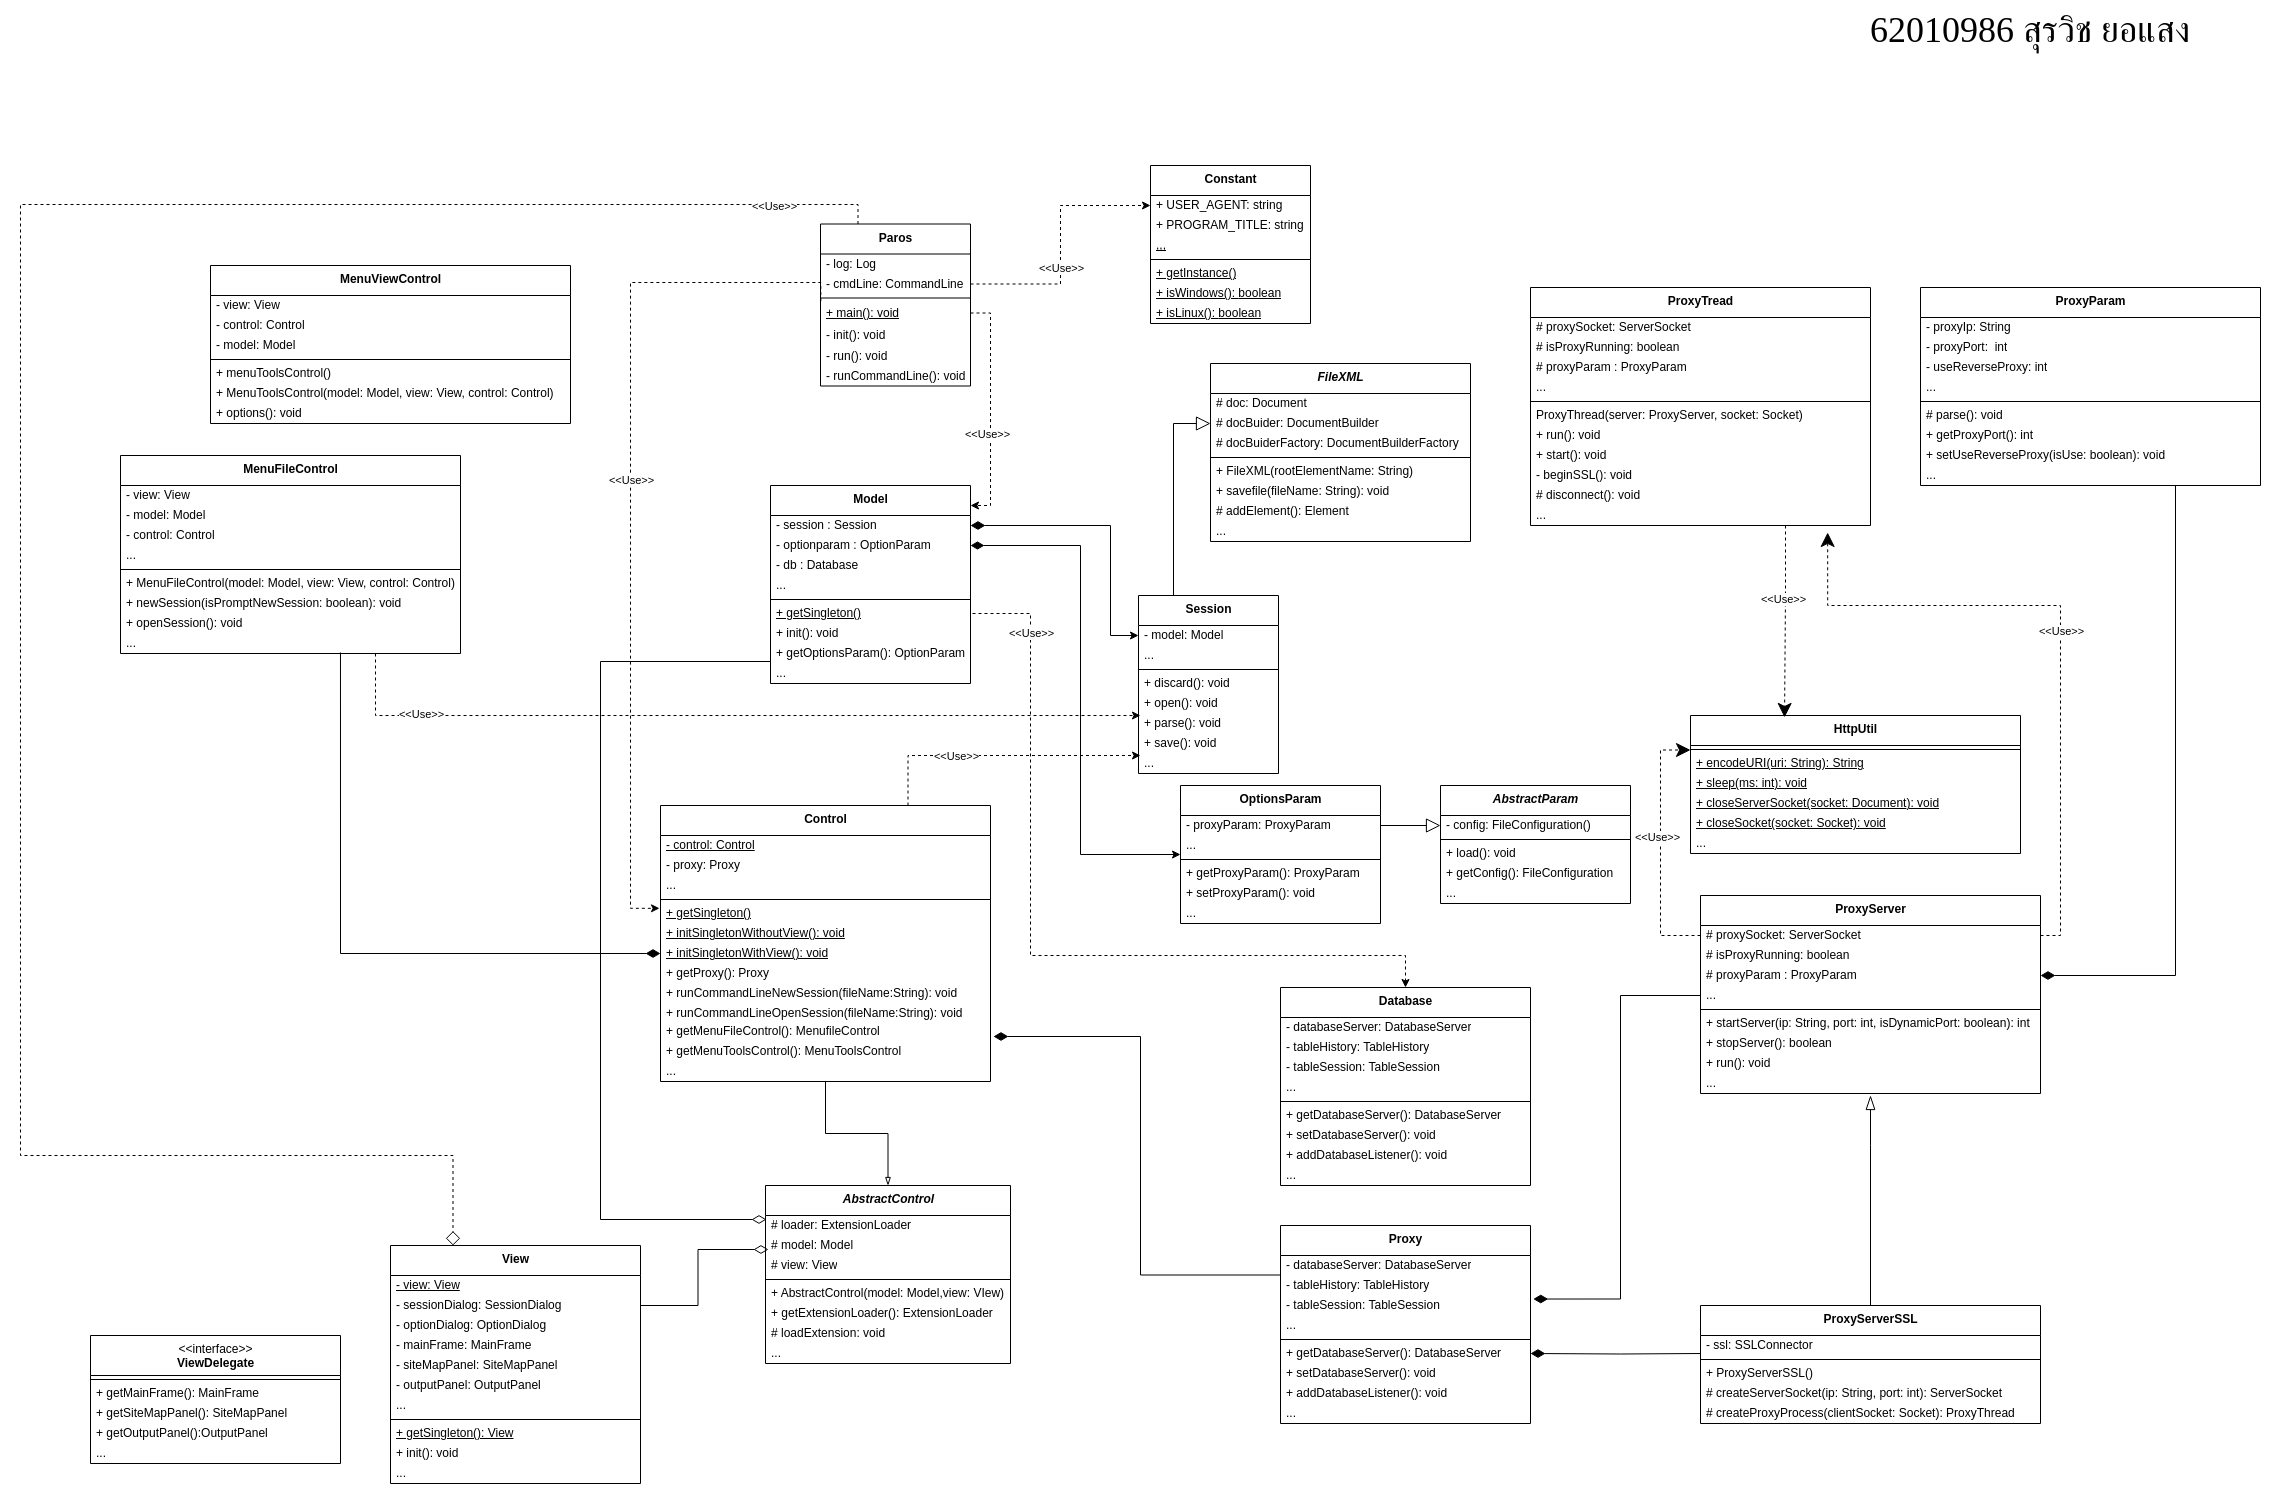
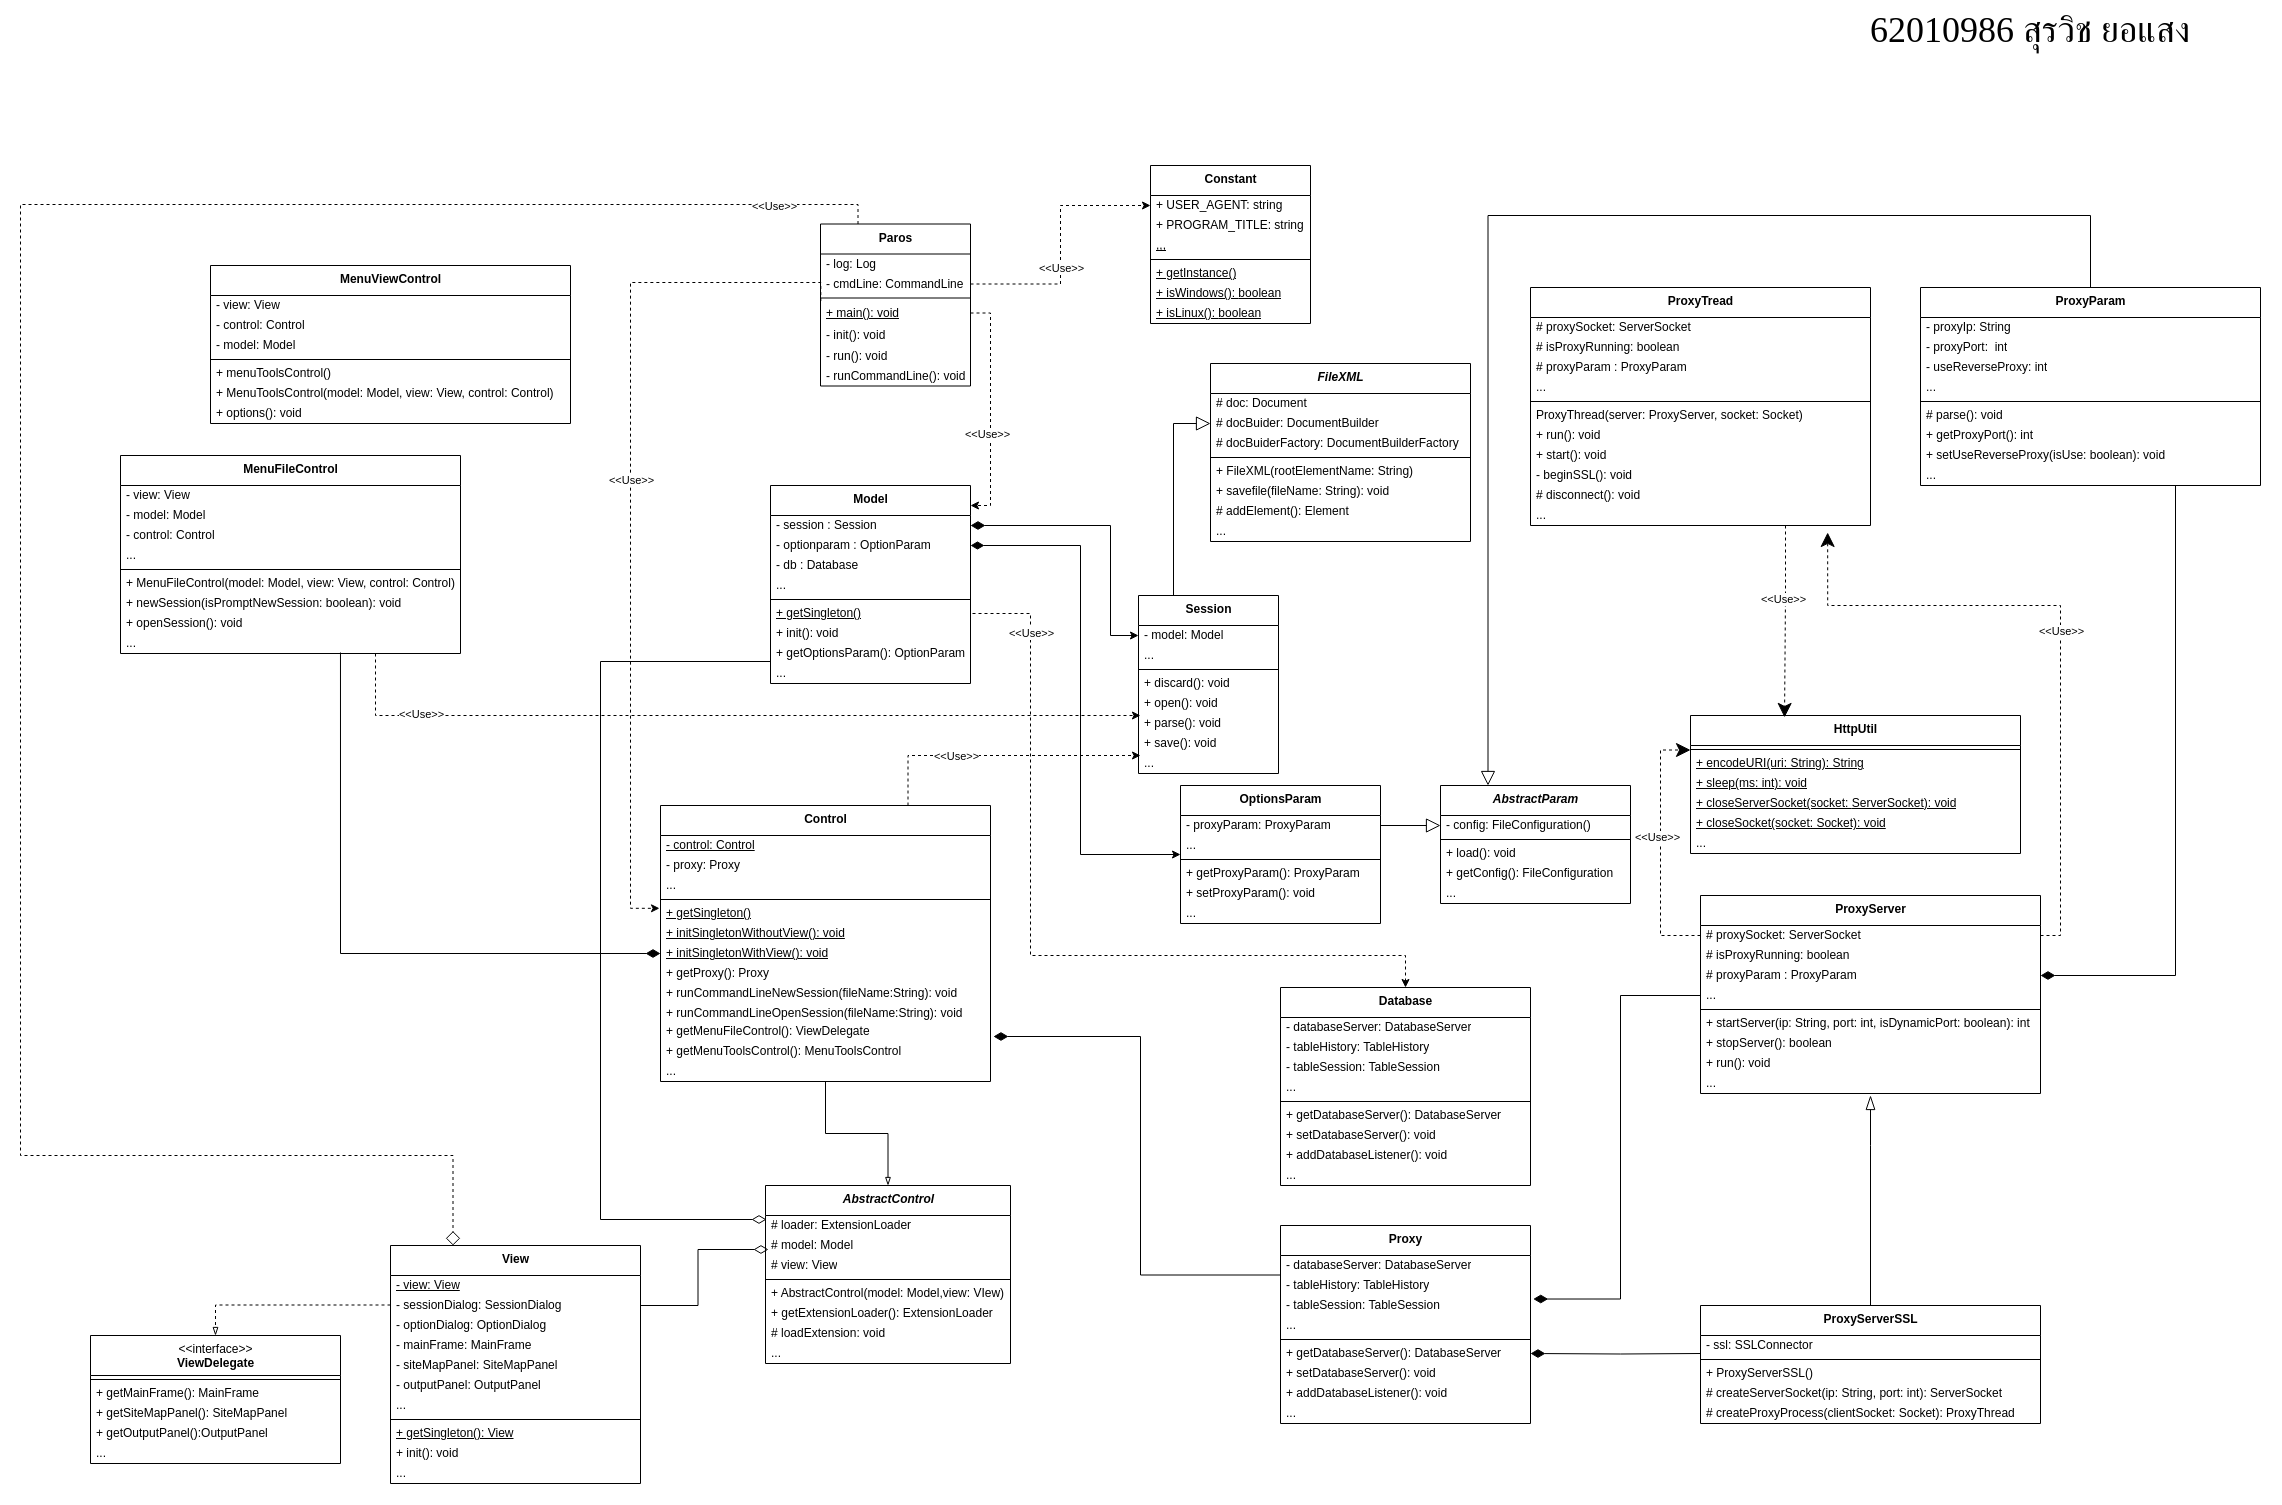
+ <mxCell id="190" style="edgeStyle=orthogonalEdgeStyle;rounded=0;orthogonalLoop=1;jettySize=auto;html=1;exitX=0.5;exitY=0;exitDx=0;exitDy=0;entryX=0.25;entryY=0;entryDx=0;entryDy=0;startArrow=none;startFill=0;endArrow=block;endFill=0;startSize=12;endSize=12;" edge="1" parent="1" source="192" target="92"><mxGeometry relative="1" as="geometry"><Array as="points"><mxPoint x="2090" y="215" /><mxPoint x="1488" y="215" /></Array></mxGeometry></mxCell>
- <mxCell id="185" value="&lt;u&gt;+ closeServerSocket(socket:&amp;nbsp;&lt;/u&gt;&lt;u&gt;Document&lt;/u&gt;&lt;u&gt;): void&lt;/u&gt;" style="text;html=1;strokeColor=none;fillColor=none;align=left;verticalAlign=middle;spacingLeft=4;spacingRight=4;overflow=hidden;rotatable=0;points=[[0,0.5],[1,0.5]];portConstraint=eastwest;" vertex="1" parent="181"><mxGeometry y="78" width="330" height="20" as="geometry" /></mxCell>
+ <mxCell id="185" value="&lt;u&gt;+ closeServerSocket(socket:&amp;nbsp;&lt;/u&gt;&lt;u&gt;ServerSocket&lt;/u&gt;&lt;u&gt;): void&lt;/u&gt;" style="text;html=1;strokeColor=none;fillColor=none;align=left;verticalAlign=middle;spacingLeft=4;spacingRight=4;overflow=hidden;rotatable=0;points=[[0,0.5],[1,0.5]];portConstraint=eastwest;" vertex="1" parent="181"><mxGeometry y="78" width="330" height="20" as="geometry" /></mxCell>
- <mxCell id="65" value="+ getMenuFileControl(): MenufileControl" style="text;html=1;strokeColor=none;fillColor=none;align=left;verticalAlign=middle;spacingLeft=4;spacingRight=4;overflow=hidden;rotatable=0;points=[[0,0.5],[1,0.5]];portConstraint=eastwest;" vertex="1" parent="54"><mxGeometry y="216" width="330" height="20" as="geometry" /></mxCell>
+ <mxCell id="65" value="+ getMenuFileControl(): ViewDelegate" style="text;html=1;strokeColor=none;fillColor=none;align=left;verticalAlign=middle;spacingLeft=4;spacingRight=4;overflow=hidden;rotatable=0;points=[[0,0.5],[1,0.5]];portConstraint=eastwest;" vertex="1" parent="54"><mxGeometry y="216" width="330" height="20" as="geometry" /></mxCell>
+ <mxCell id="141" style="edgeStyle=orthogonalEdgeStyle;rounded=0;orthogonalLoop=1;jettySize=auto;html=1;exitX=0;exitY=0.25;exitDx=0;exitDy=0;entryX=0.5;entryY=0;entryDx=0;entryDy=0;endArrow=blockThin;endFill=0;dashed=1;" edge="1" parent="1" source="142" target="154"><mxGeometry relative="1" as="geometry" /></mxCell>
